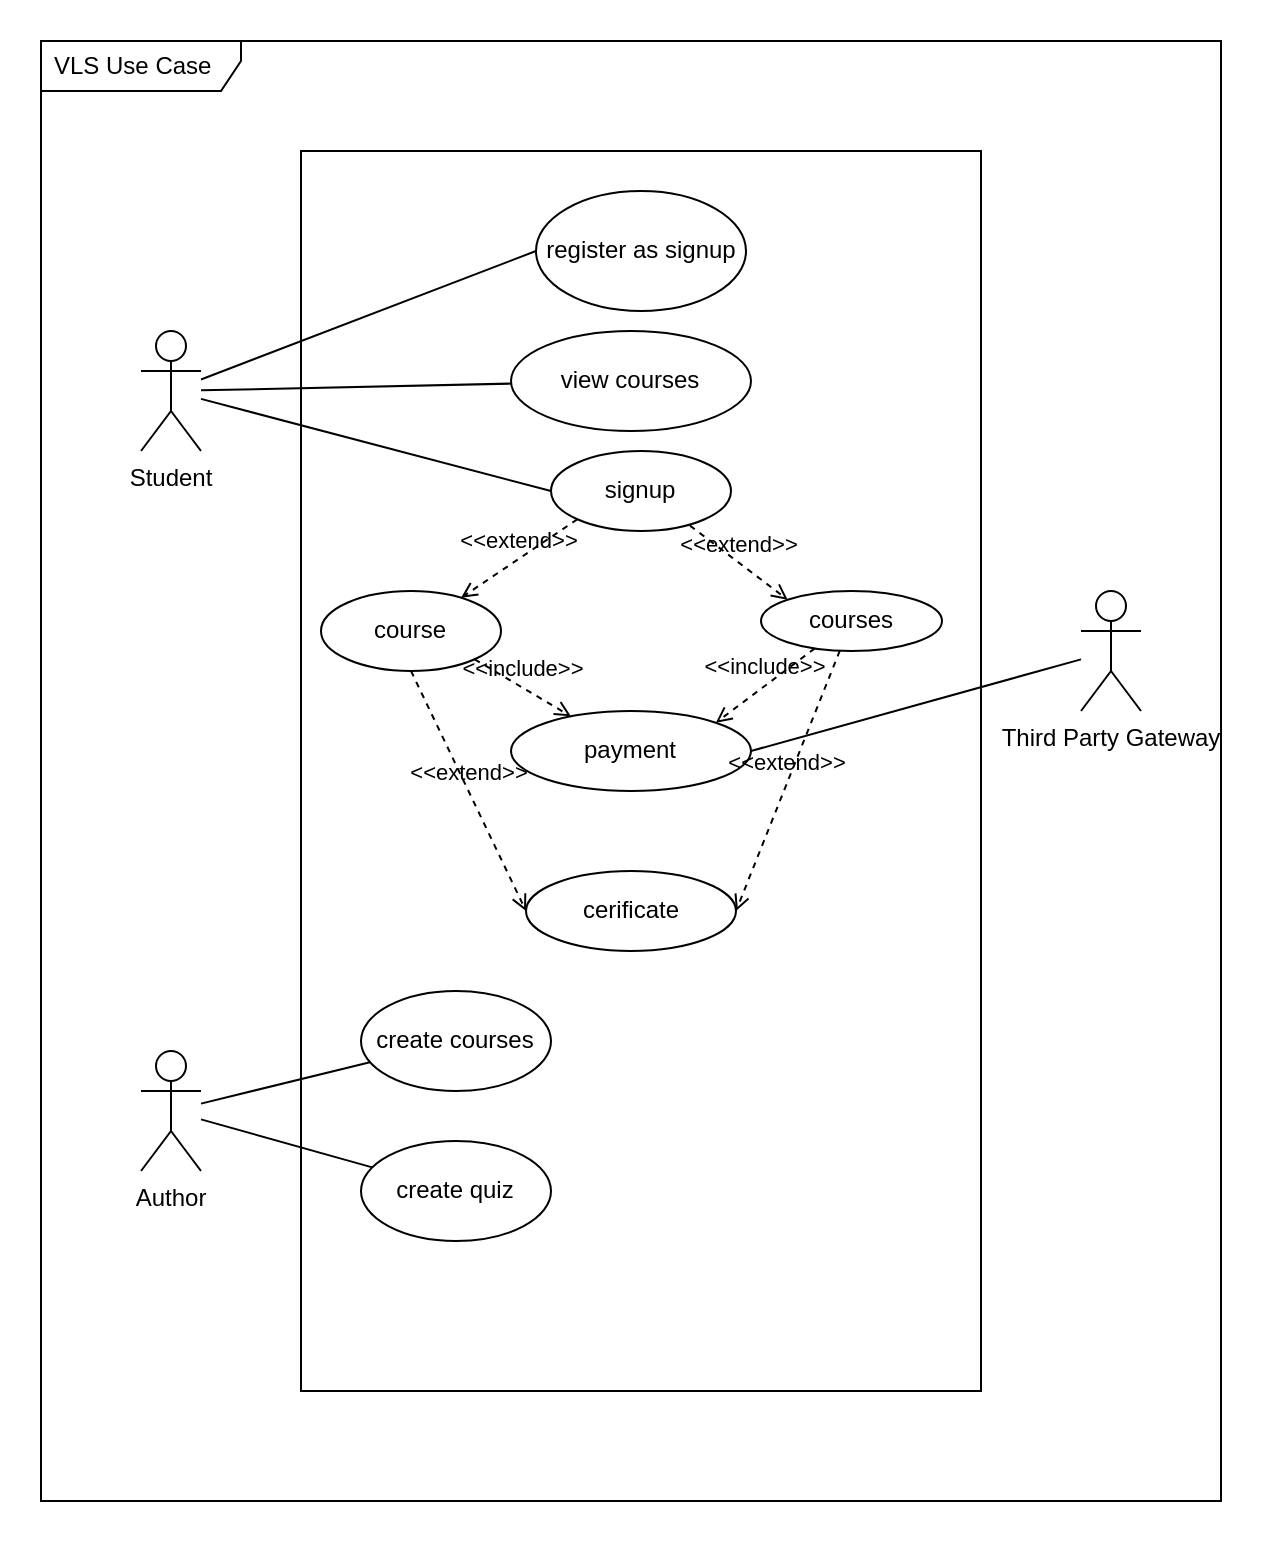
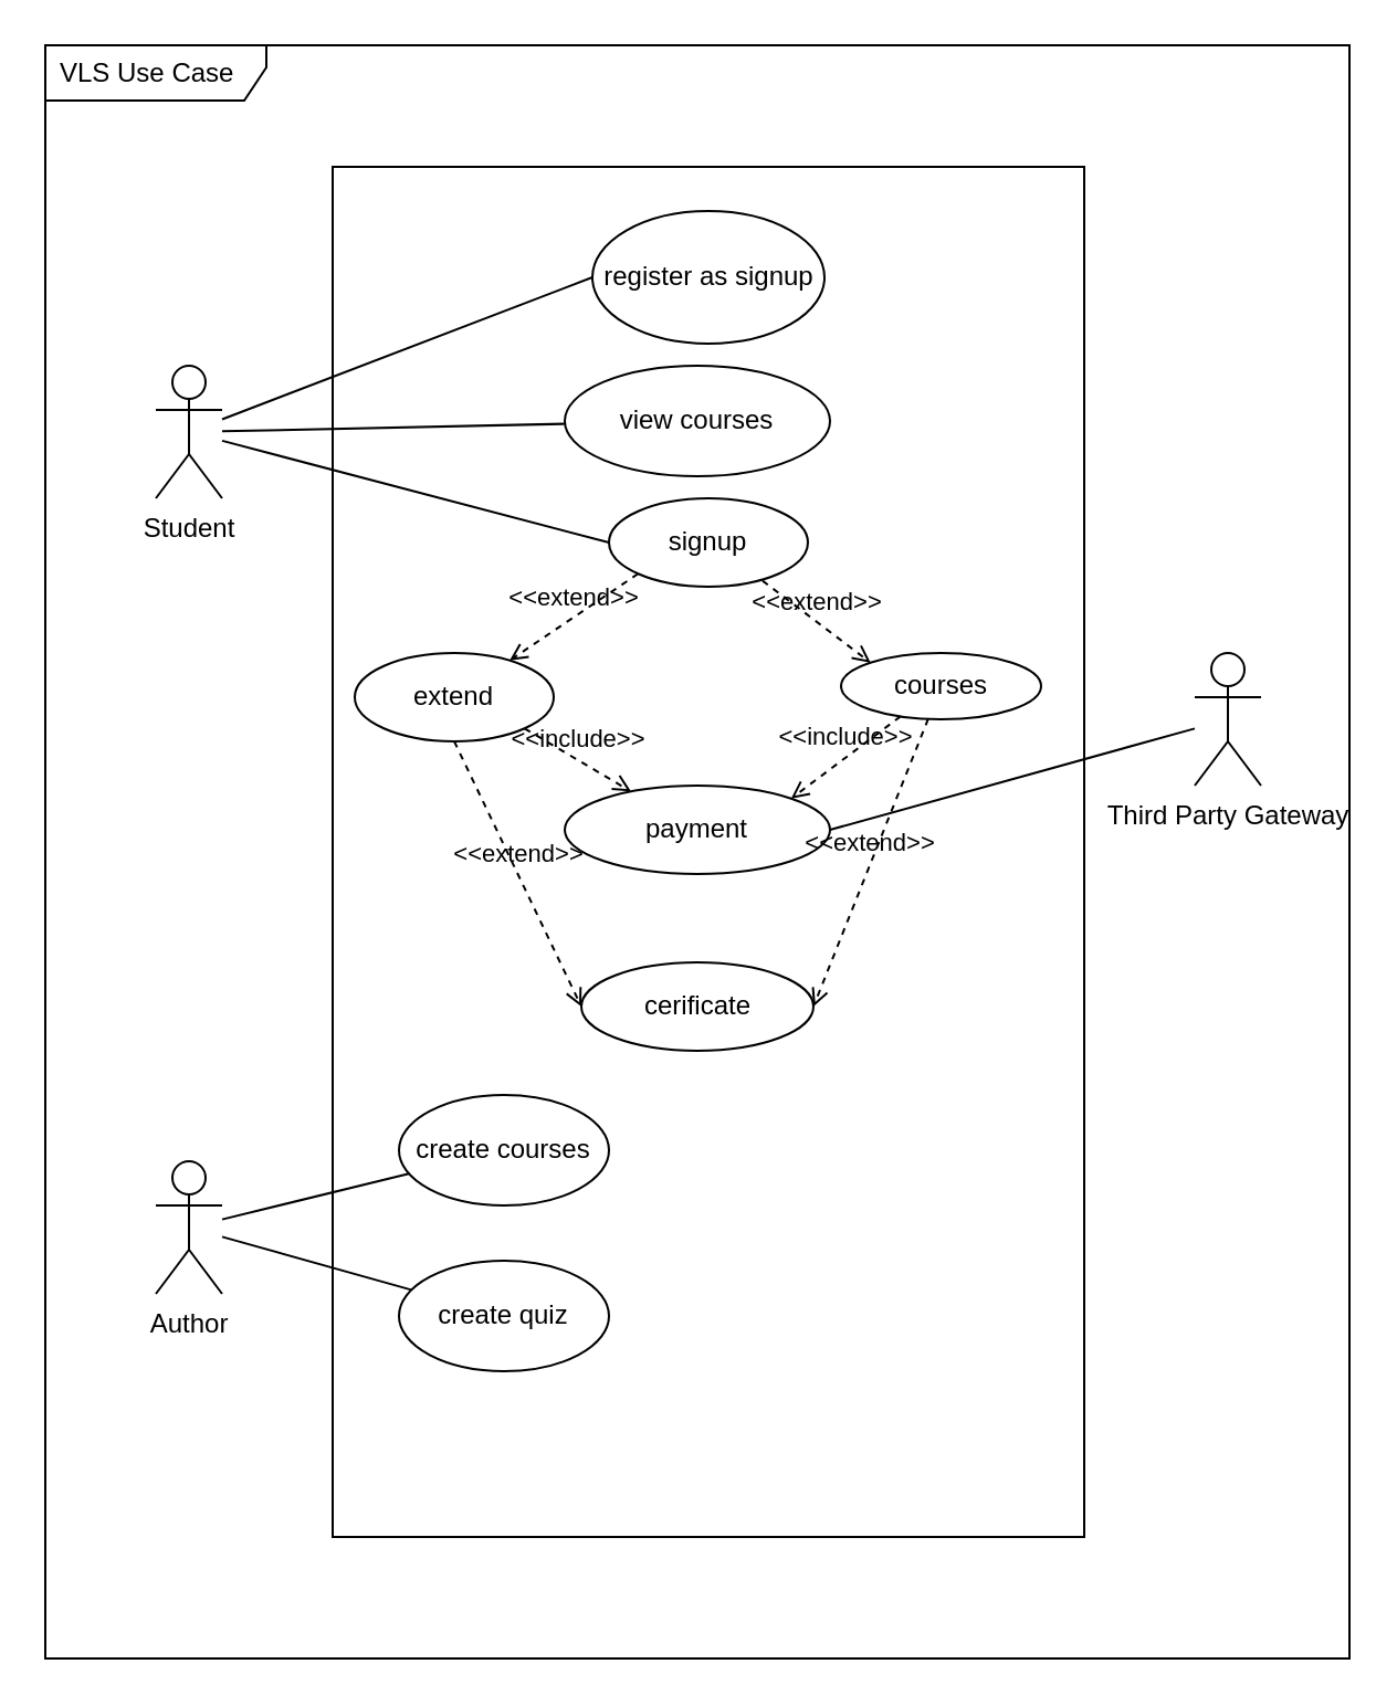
- <mxCell id="11" value="course" style="ellipse;whiteSpace=wrap;html=1;" vertex="1" parent="1"><mxGeometry x="160" y="295" width="90" height="40" as="geometry" /></mxCell>
+ <mxCell id="11" value="extend" style="ellipse;whiteSpace=wrap;html=1;" vertex="1" parent="1"><mxGeometry x="160" y="295" width="90" height="40" as="geometry" /></mxCell>
